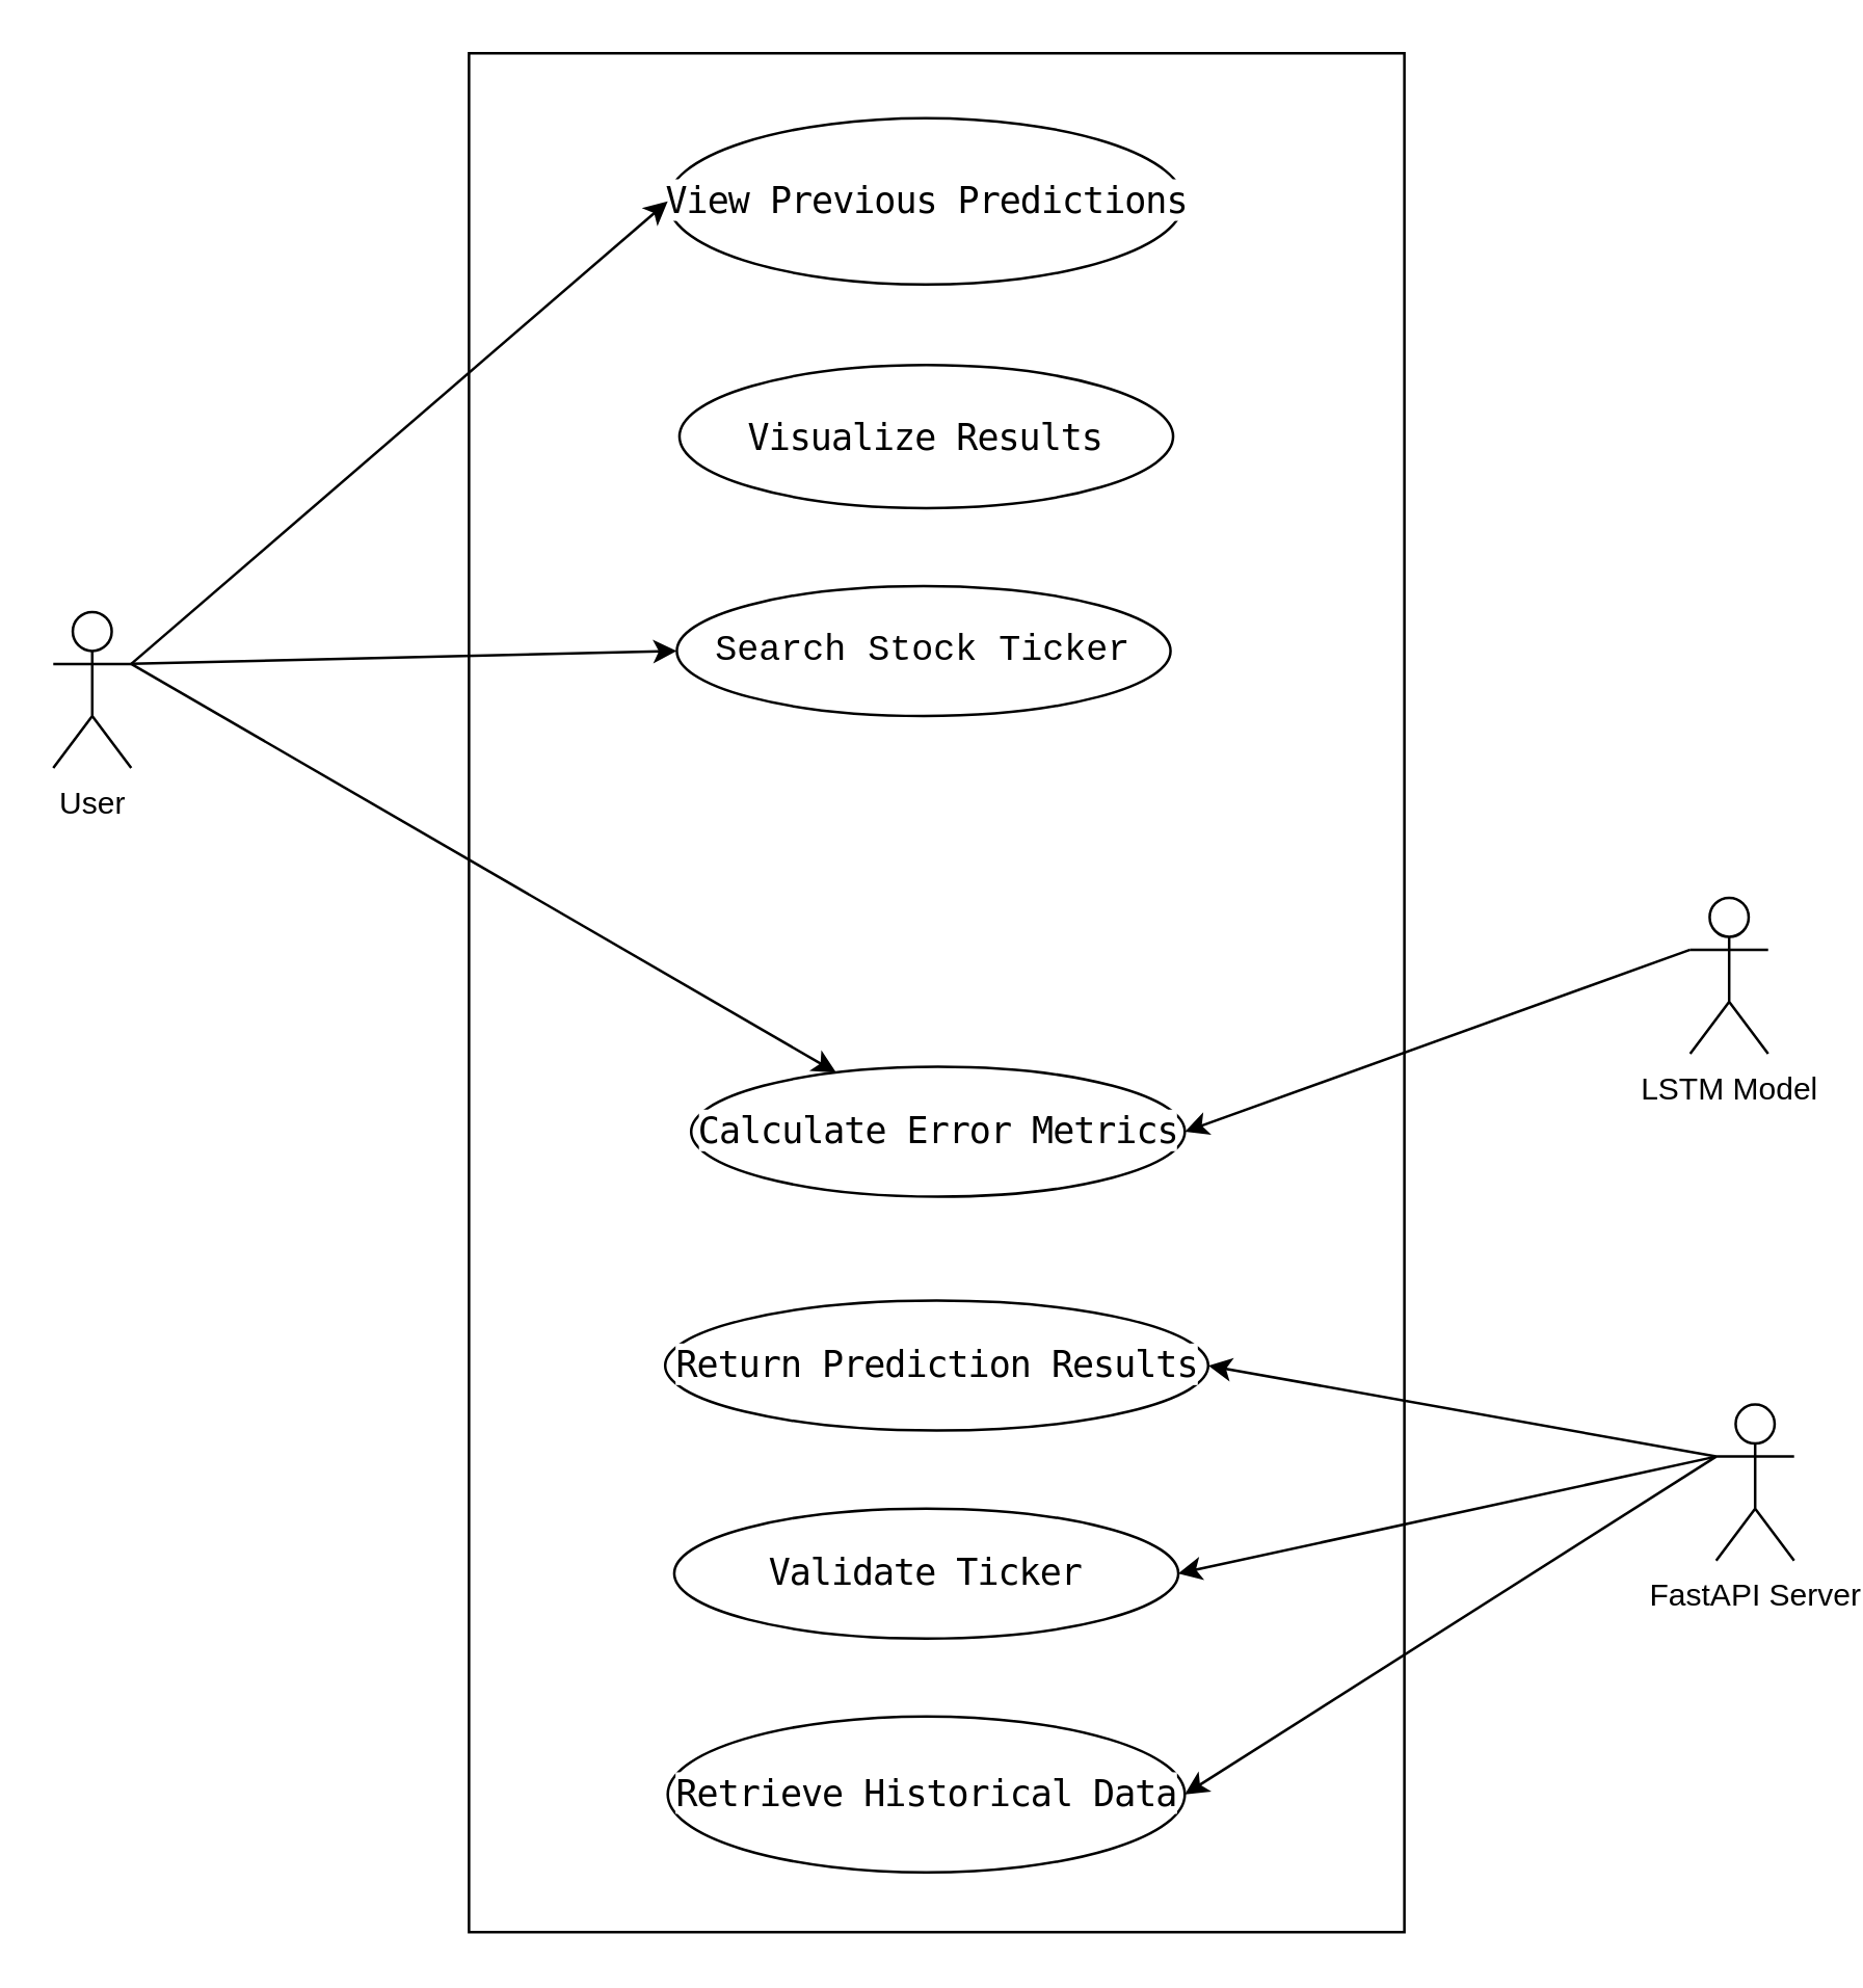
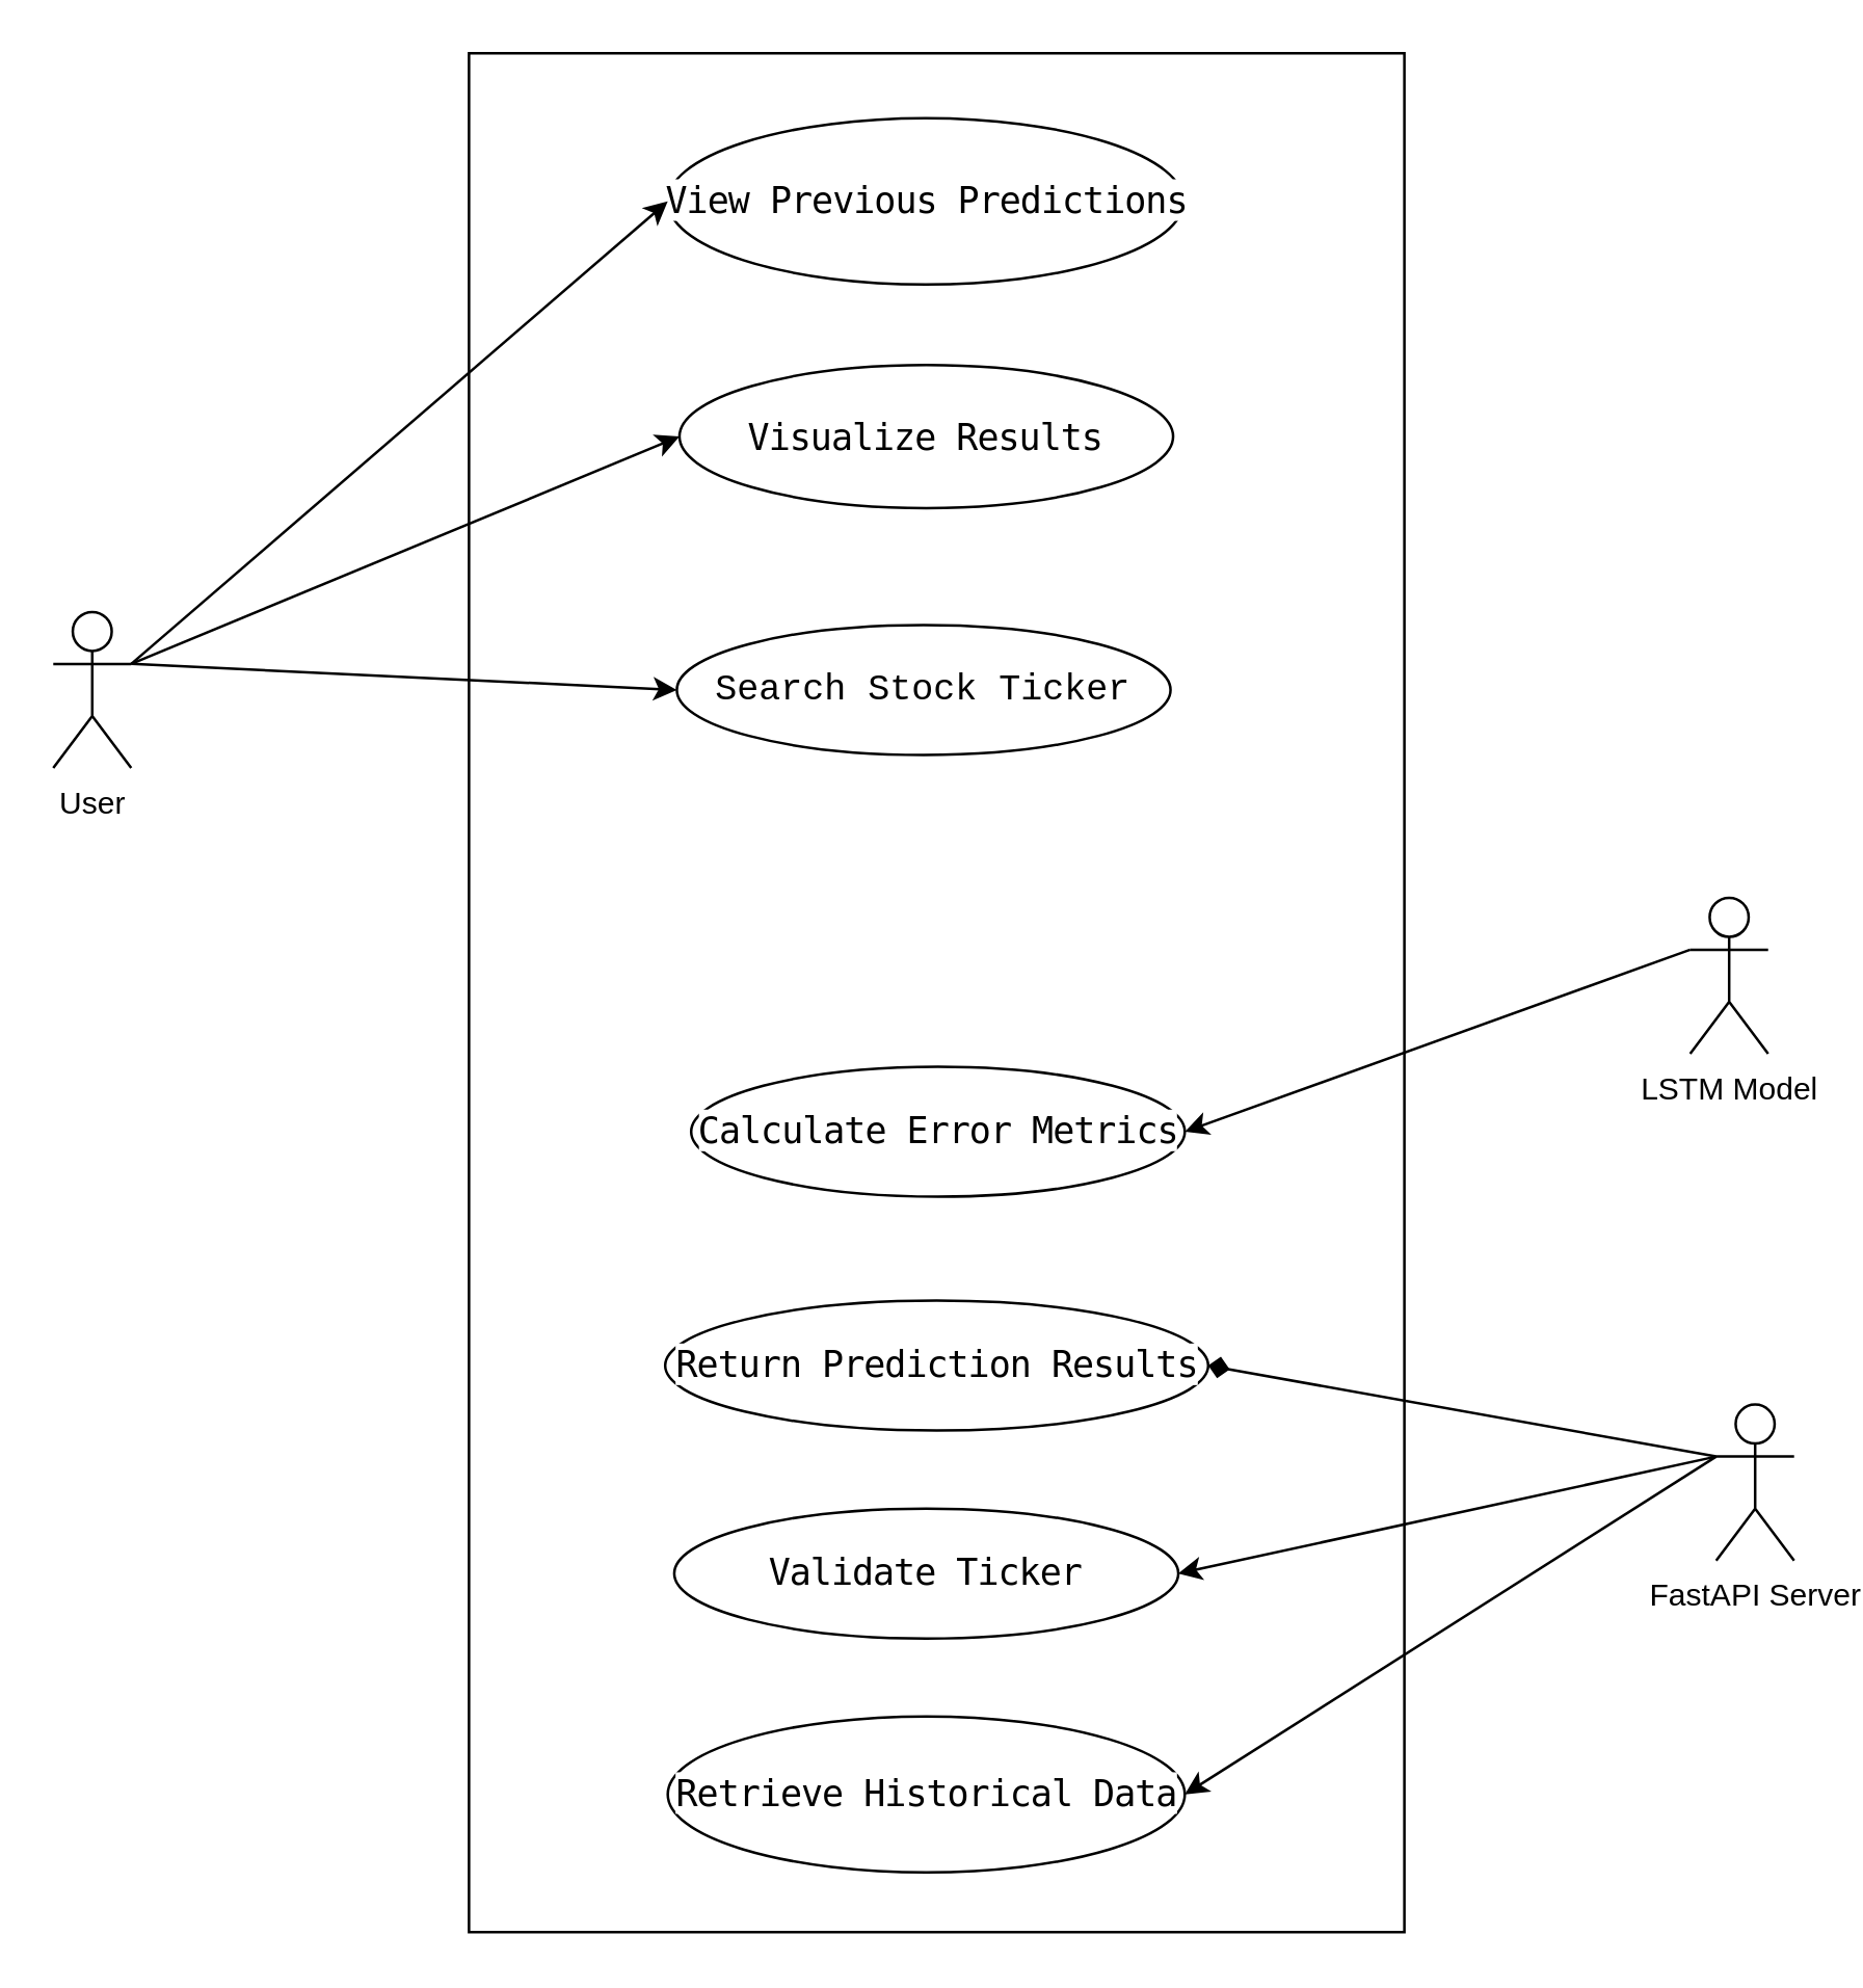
- <mxCell id="3" value="&lt;div style=&quot;font-family: Consolas, &amp;quot;Courier New&amp;quot;, monospace; font-size: 14px; line-height: 19px; white-space: pre;&quot;&gt;&lt;span style=&quot;background-color: light-dark(rgb(255, 255, 255), rgb(145, 93, 71));&quot;&gt;&lt;font style=&quot;color: rgb(0, 0, 0);&quot;&gt;Search Stock Ticker&lt;/font&gt;&lt;/span&gt;&lt;/div&gt;" style="ellipse;whiteSpace=wrap;html=1;" parent="1" vertex="1"><mxGeometry x="260" y="225" width="190" height="50" as="geometry" /></mxCell>
+ <mxCell id="3" value="&lt;div style=&quot;font-family: Consolas, &amp;quot;Courier New&amp;quot;, monospace; font-size: 14px; line-height: 19px; white-space: pre;&quot;&gt;&lt;span style=&quot;background-color: light-dark(rgb(255, 255, 255), rgb(145, 93, 71));&quot;&gt;&lt;font style=&quot;color: rgb(0, 0, 0);&quot;&gt;Search Stock Ticker&lt;/font&gt;&lt;/span&gt;&lt;/div&gt;" style="ellipse;whiteSpace=wrap;html=1;" parent="1" vertex="1"><mxGeometry x="260" y="240" width="190" height="50" as="geometry" /></mxCell>
- <mxCell id="12" value="" style="endArrow=classic;html=1;rounded=0;exitX=1;exitY=0.333;exitDx=0;exitDy=0;exitPerimeter=0;" parent="1" source="8" target="5" edge="1"><mxGeometry width="50" height="50" relative="1" as="geometry"><mxPoint x="50" y="250" as="sourcePoint" /><mxPoint x="100" y="200" as="targetPoint" /></mxGeometry></mxCell>
+ <mxCell id="12" value="" style="endArrow=classic;html=1;rounded=0;entryX=0;entryY=0.5;entryDx=0;entryDy=0;exitX=1;exitY=0.333;exitDx=0;exitDy=0;exitPerimeter=0;" parent="1" source="8" target="11" edge="1"><mxGeometry width="50" height="50" relative="1" as="geometry"><mxPoint x="50" y="250" as="sourcePoint" /><mxPoint x="100" y="200" as="targetPoint" /></mxGeometry></mxCell>
- <mxCell id="15" value="" style="endArrow=classic;html=1;rounded=0;entryX=1;entryY=0.5;entryDx=0;entryDy=0;exitX=0;exitY=0.333;exitDx=0;exitDy=0;exitPerimeter=0;" parent="1" source="10" target="6" edge="1"><mxGeometry width="50" height="50" relative="1" as="geometry"><mxPoint x="590" y="550" as="sourcePoint" /><mxPoint x="640" y="500" as="targetPoint" /></mxGeometry></mxCell>
+ <mxCell id="15" value="" style="endArrow=diamond;html=1;rounded=0;entryX=1;entryY=0.5;entryDx=0;entryDy=0;exitX=0;exitY=0.333;exitDx=0;exitDy=0;exitPerimeter=0;" parent="1" source="10" target="6" edge="1"><mxGeometry width="50" height="50" relative="1" as="geometry"><mxPoint x="590" y="550" as="sourcePoint" /><mxPoint x="640" y="500" as="targetPoint" /></mxGeometry></mxCell>
